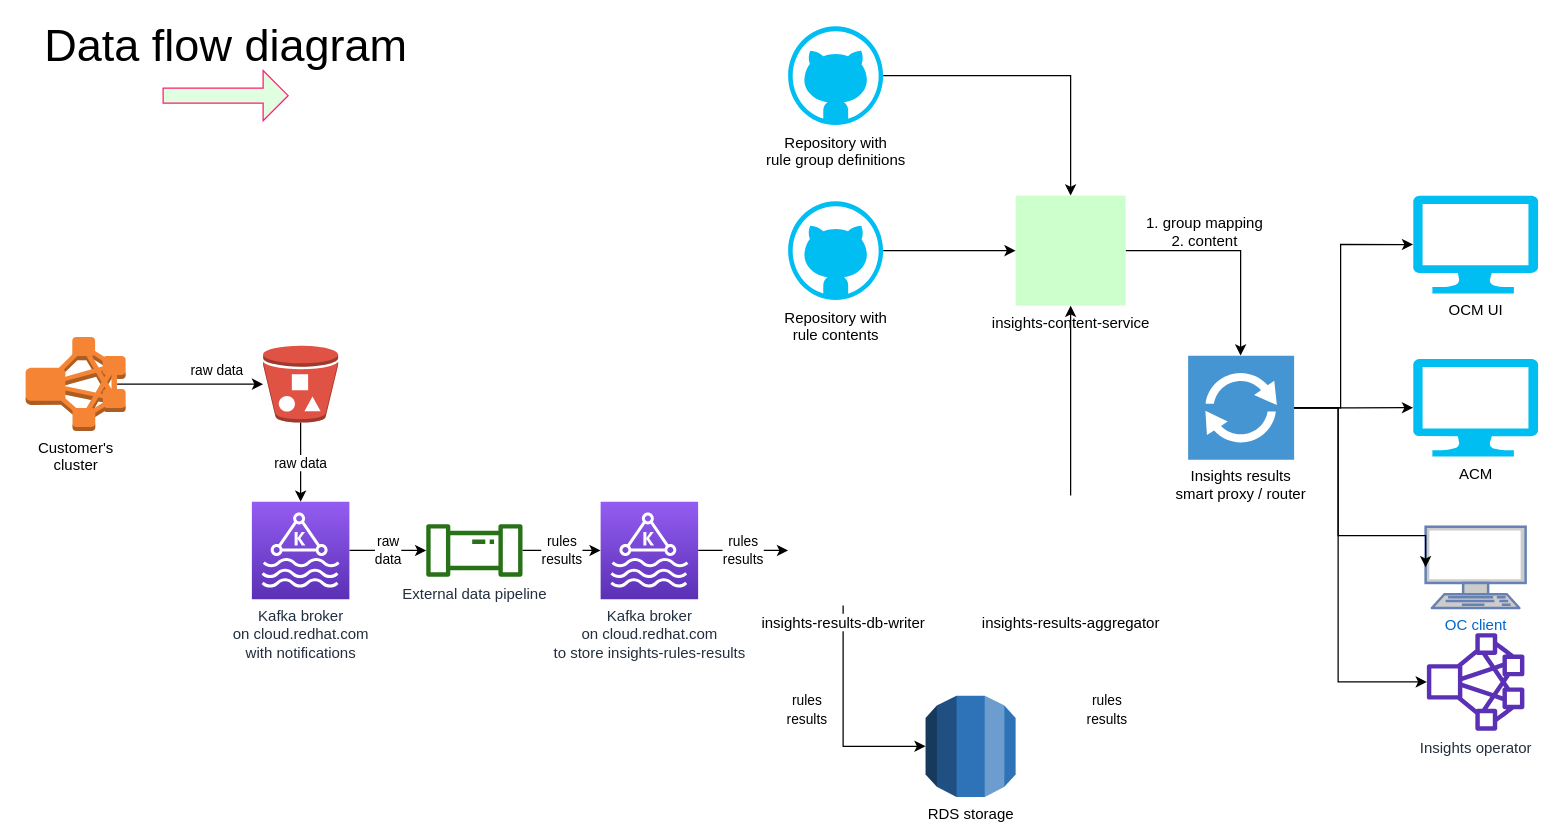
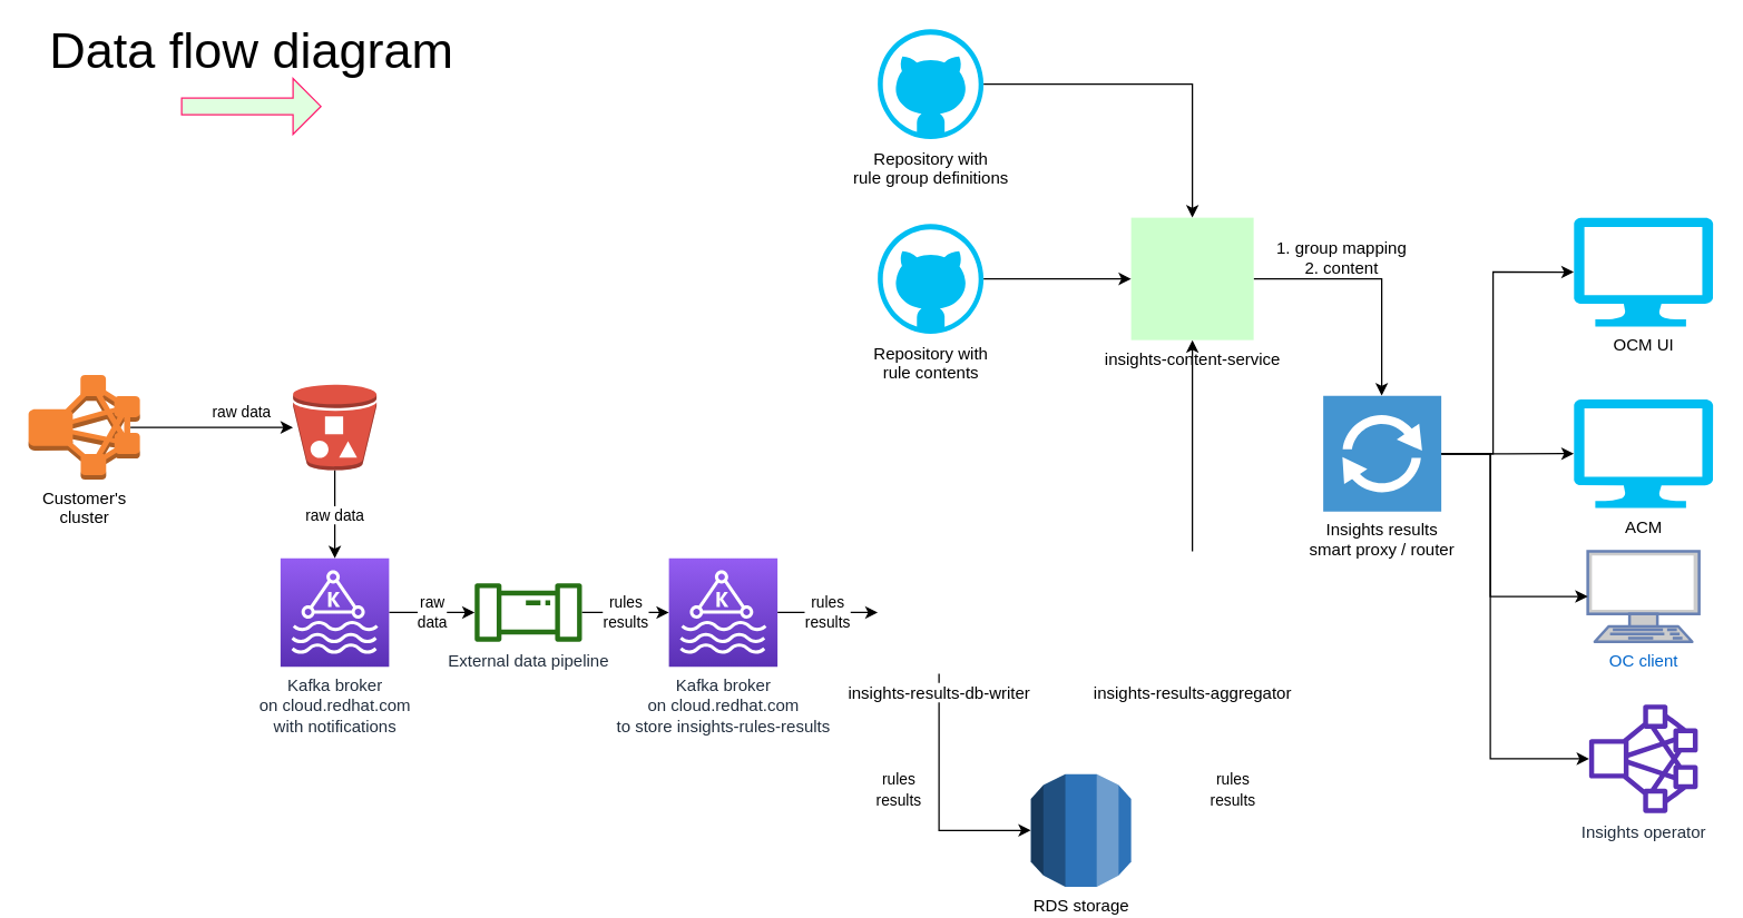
- <mxCell id="29" value="OC client" style="fontColor=#0066CC;verticalAlign=top;verticalLabelPosition=bottom;labelPosition=center;align=center;html=1;outlineConnect=0;fillColor=#CCCCCC;strokeColor=#6881B3;gradientColor=none;gradientDirection=north;strokeWidth=2;shape=mxgraph.networks.terminal;" vertex="1" parent="1"><mxGeometry x="1140" y="420.88" width="80" height="65" as="geometry" /></mxCell>
+ <mxCell id="29" value="OC client" style="fontColor=#0066CC;verticalAlign=top;verticalLabelPosition=bottom;labelPosition=center;align=center;html=1;outlineConnect=0;fillColor=#CCCCCC;strokeColor=#6881B3;gradientColor=none;gradientDirection=north;strokeWidth=2;shape=mxgraph.networks.terminal;" vertex="1" parent="1"><mxGeometry x="1140" y="395.88" width="80" height="65" as="geometry" /></mxCell>
